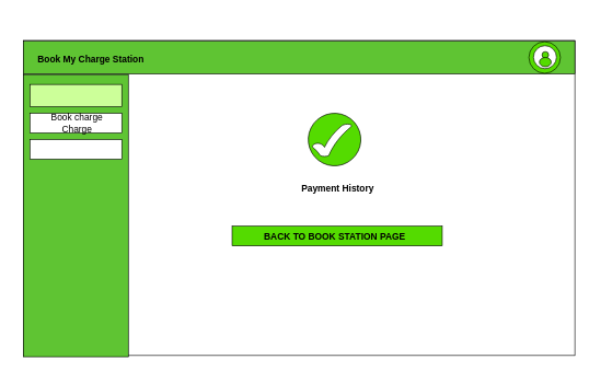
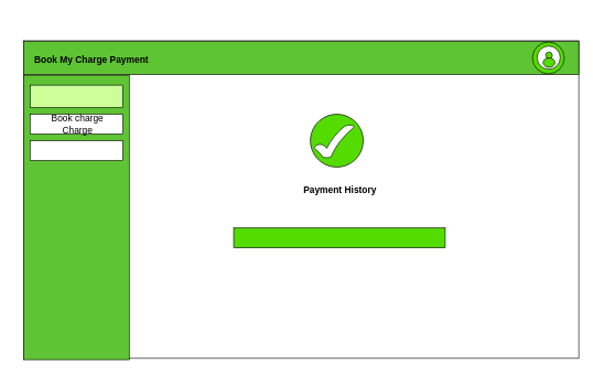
- <mxCell id="18" value="Book My Charge Station" style="text;html=1;strokeColor=none;fillColor=none;align=center;verticalAlign=middle;whiteSpace=wrap;rounded=0;fontSize=14;fontStyle=1" vertex="1" parent="1"><mxGeometry x="20" y="20" width="236" height="140" as="geometry" /></mxCell>
+ <mxCell id="18" value="Book My Charge Payment" style="text;html=1;strokeColor=none;fillColor=none;align=center;verticalAlign=middle;whiteSpace=wrap;rounded=0;fontSize=14;fontStyle=1" vertex="1" parent="1"><mxGeometry x="20" y="20" width="236" height="140" as="geometry" /></mxCell>
- <mxCell id="10" value="BACK TO BOOK STATION PAGE" style="text;html=1;strokeColor=none;fillColor=none;align=center;verticalAlign=middle;whiteSpace=wrap;rounded=0;fontSize=14;fontStyle=1" vertex="1" parent="1"><mxGeometry x="392" y="345" width="235" height="30" as="geometry" /></mxCell>
